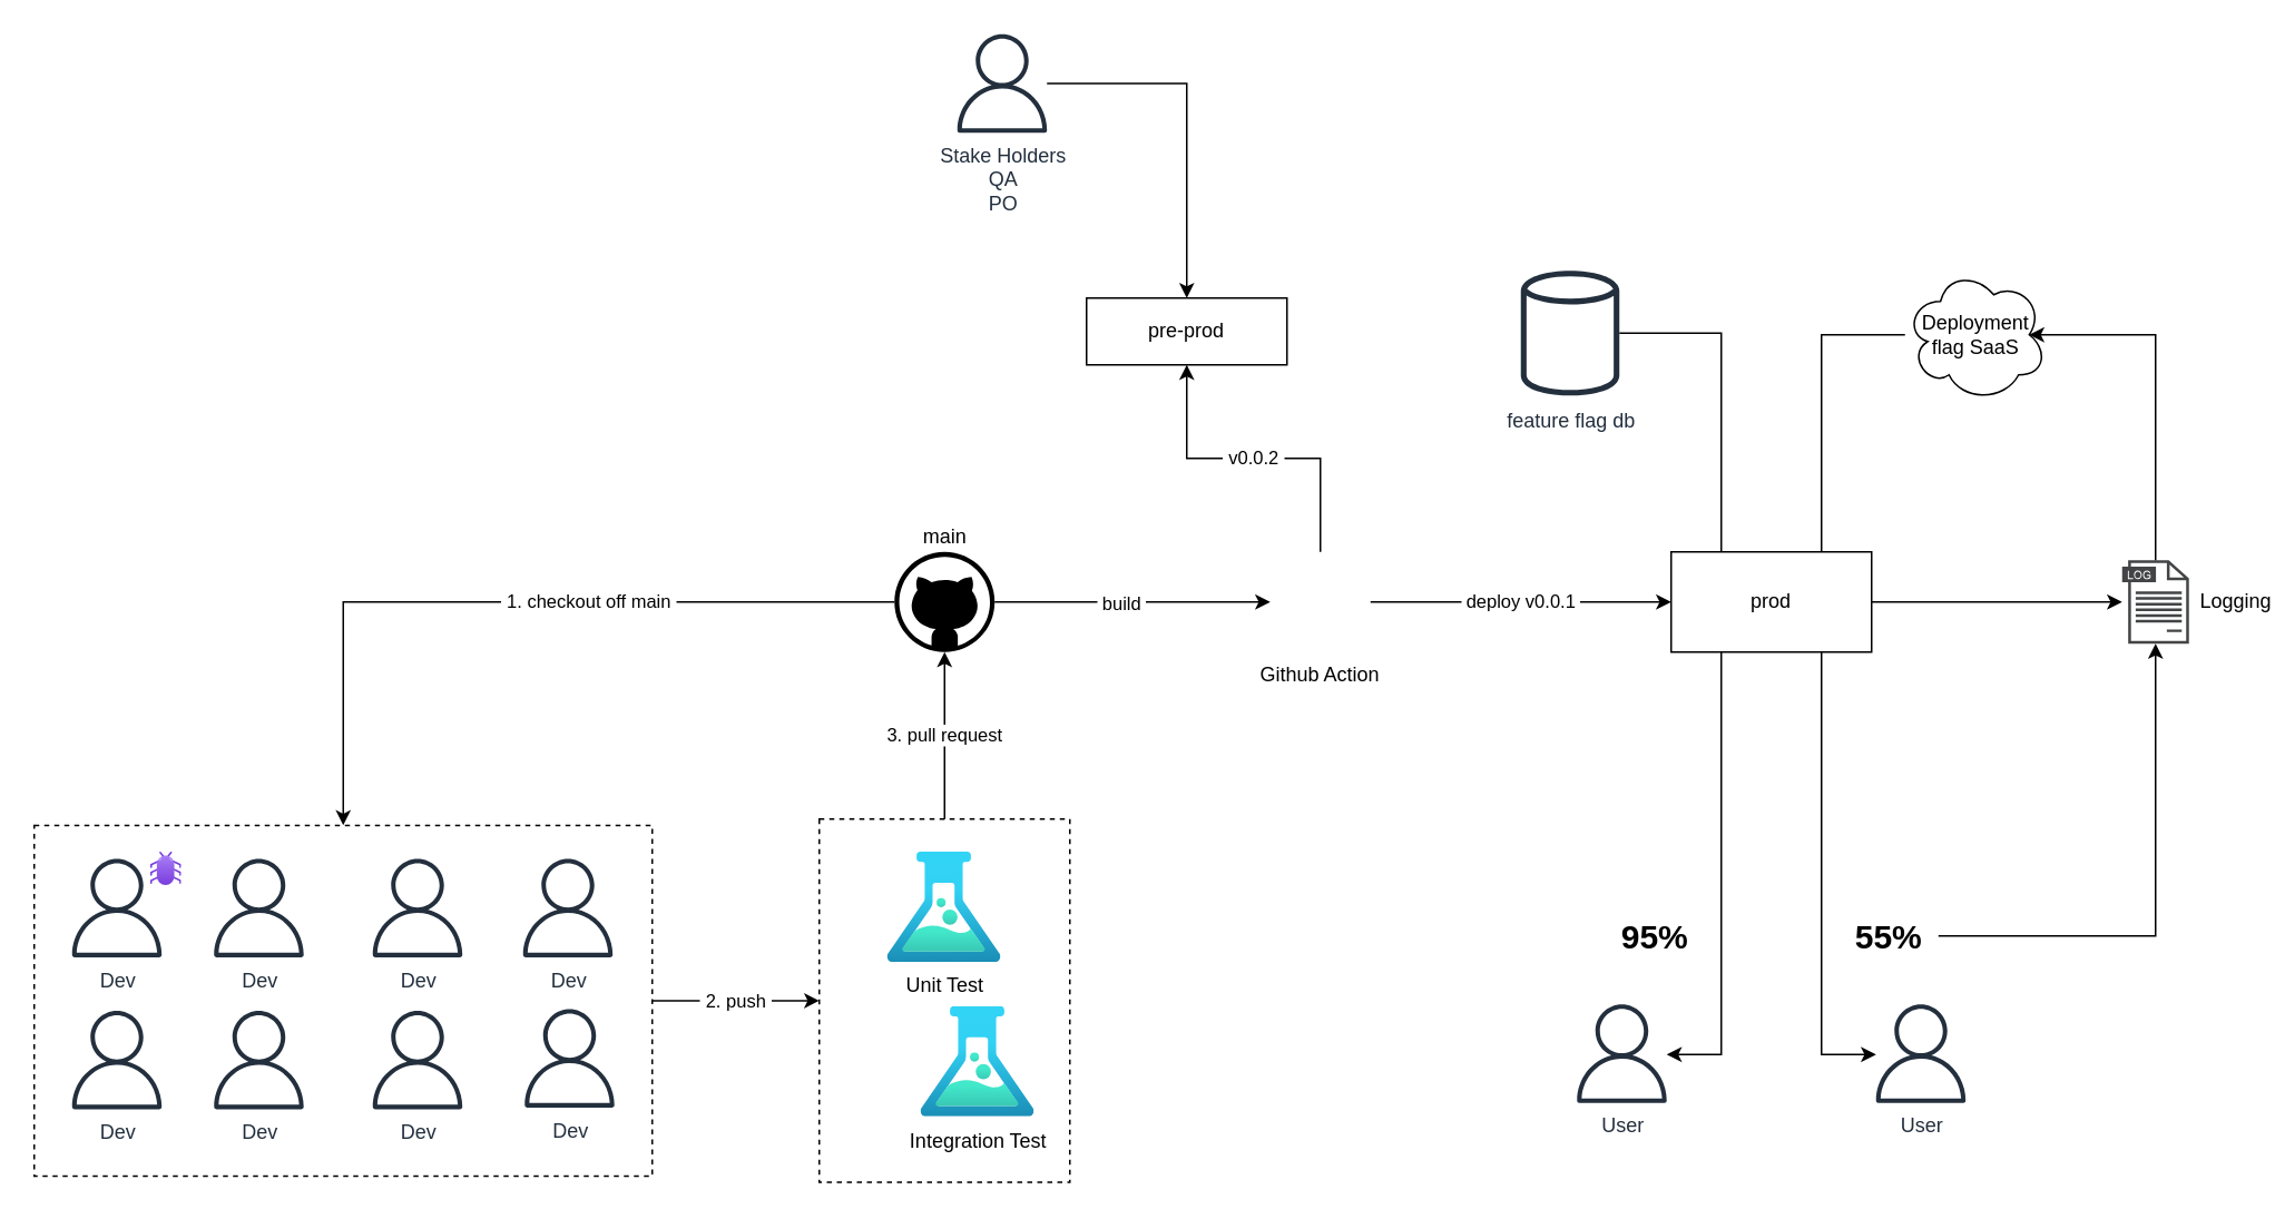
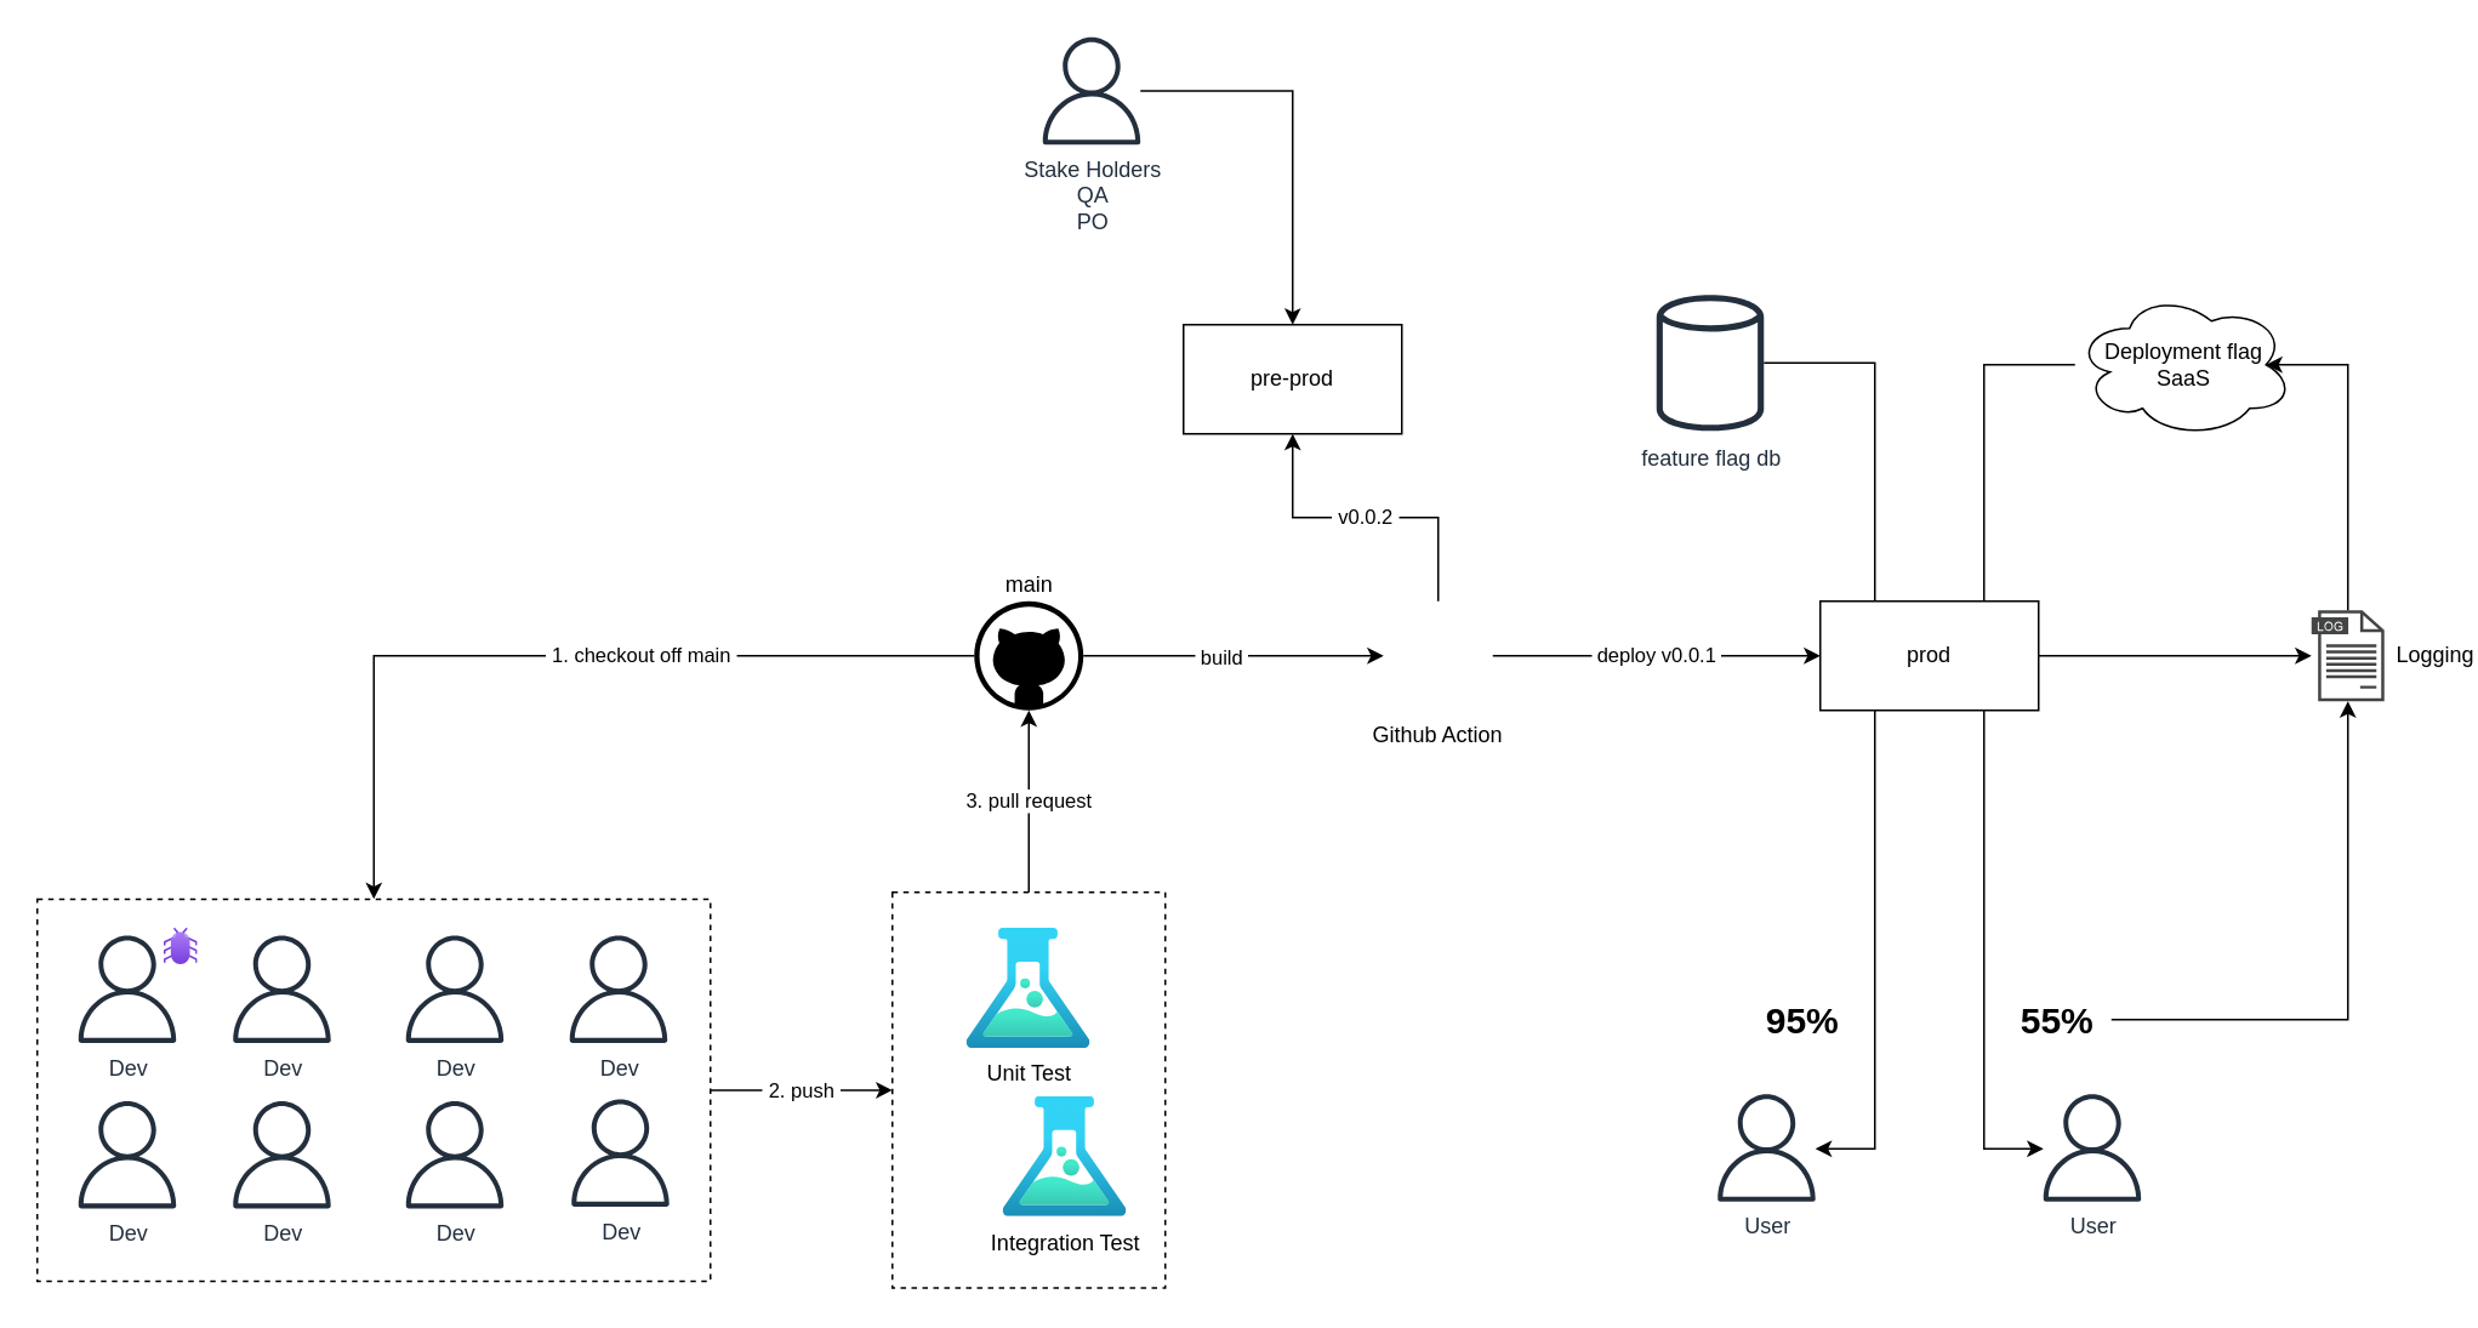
- <mxCell id="32" value="pre-prod" style="rounded=0;whiteSpace=wrap;html=1;" vertex="1" parent="1"><mxGeometry x="650" y="178" width="120" height="40" as="geometry" /></mxCell>
+ <mxCell id="32" value="pre-prod" style="rounded=0;whiteSpace=wrap;html=1;" vertex="1" parent="1"><mxGeometry x="650" y="178" width="120" height="60" as="geometry" /></mxCell>
- <mxCell id="29" value="Deployment flag SaaS" style="ellipse;shape=cloud;whiteSpace=wrap;html=1;" vertex="1" parent="1"><mxGeometry x="1140" y="160" width="85" height="80" as="geometry" /></mxCell>
+ <mxCell id="29" value="Deployment flag SaaS" style="ellipse;shape=cloud;whiteSpace=wrap;html=1;" vertex="1" parent="1"><mxGeometry x="1140" y="160" width="120" height="80" as="geometry" /></mxCell>
